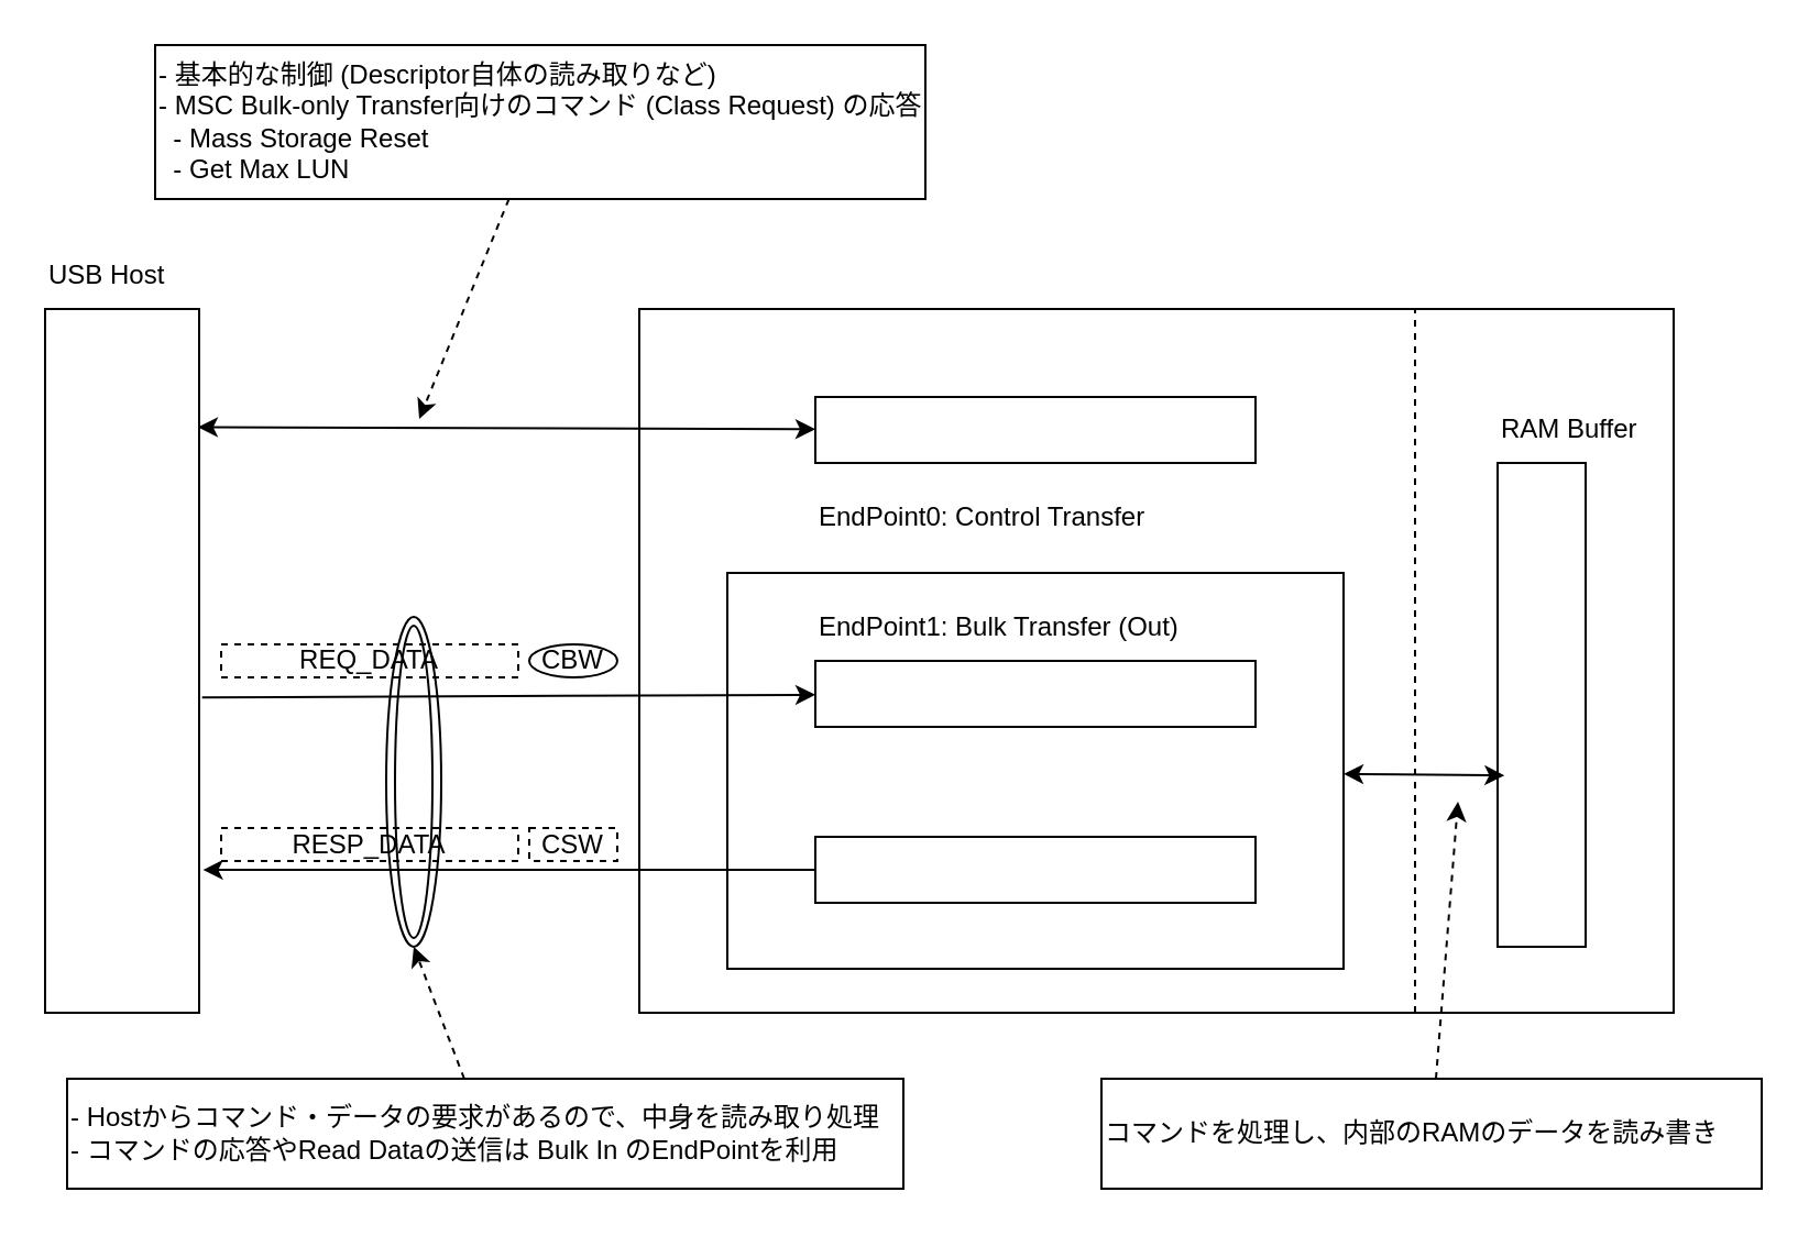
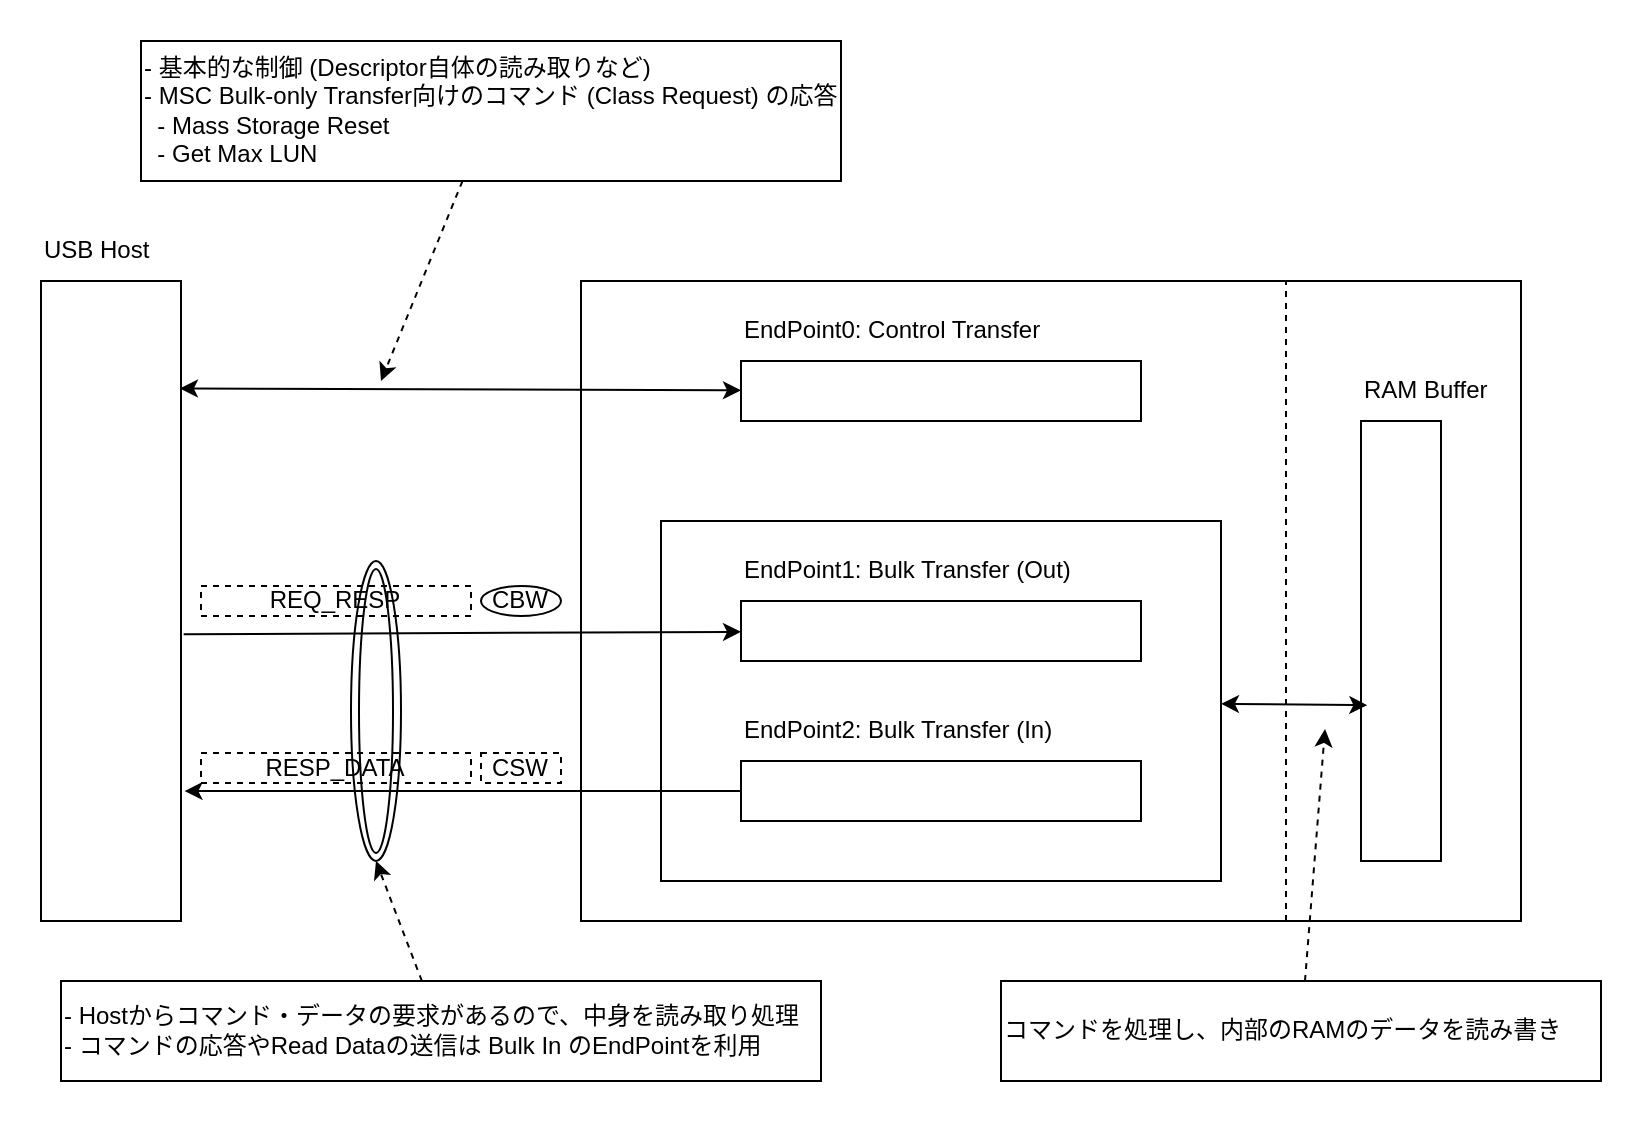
- <mxCell id="8" value="EndPoint0: Control Transfer" style="text;html=1;strokeColor=none;fillColor=none;align=left;verticalAlign=middle;whiteSpace=wrap;rounded=0;" parent="1" vertex="1"><mxGeometry x="370" y="220" width="230" height="30" as="geometry" /></mxCell>
+ <mxCell id="8" value="EndPoint0: Control Transfer" style="text;html=1;strokeColor=none;fillColor=none;align=left;verticalAlign=middle;whiteSpace=wrap;rounded=0;" parent="1" vertex="1"><mxGeometry x="370" y="150" width="230" height="30" as="geometry" /></mxCell>
- <mxCell id="25" value="REQ_DATA" style="rounded=0;whiteSpace=wrap;html=1;fillColor=none;dashed=1;" parent="1" vertex="1"><mxGeometry x="100" y="292.5" width="135" height="15" as="geometry" /></mxCell>
+ <mxCell id="25" value="REQ_RESP" style="rounded=0;whiteSpace=wrap;html=1;fillColor=none;dashed=1;" parent="1" vertex="1"><mxGeometry x="100" y="292.5" width="135" height="15" as="geometry" /></mxCell>
+ <mxCell id="10" value="EndPoint2: Bulk Transfer (In)" style="text;html=1;strokeColor=none;fillColor=none;align=left;verticalAlign=middle;whiteSpace=wrap;rounded=0;" parent="1" vertex="1"><mxGeometry x="370" y="350" width="230" height="30" as="geometry" /></mxCell>
